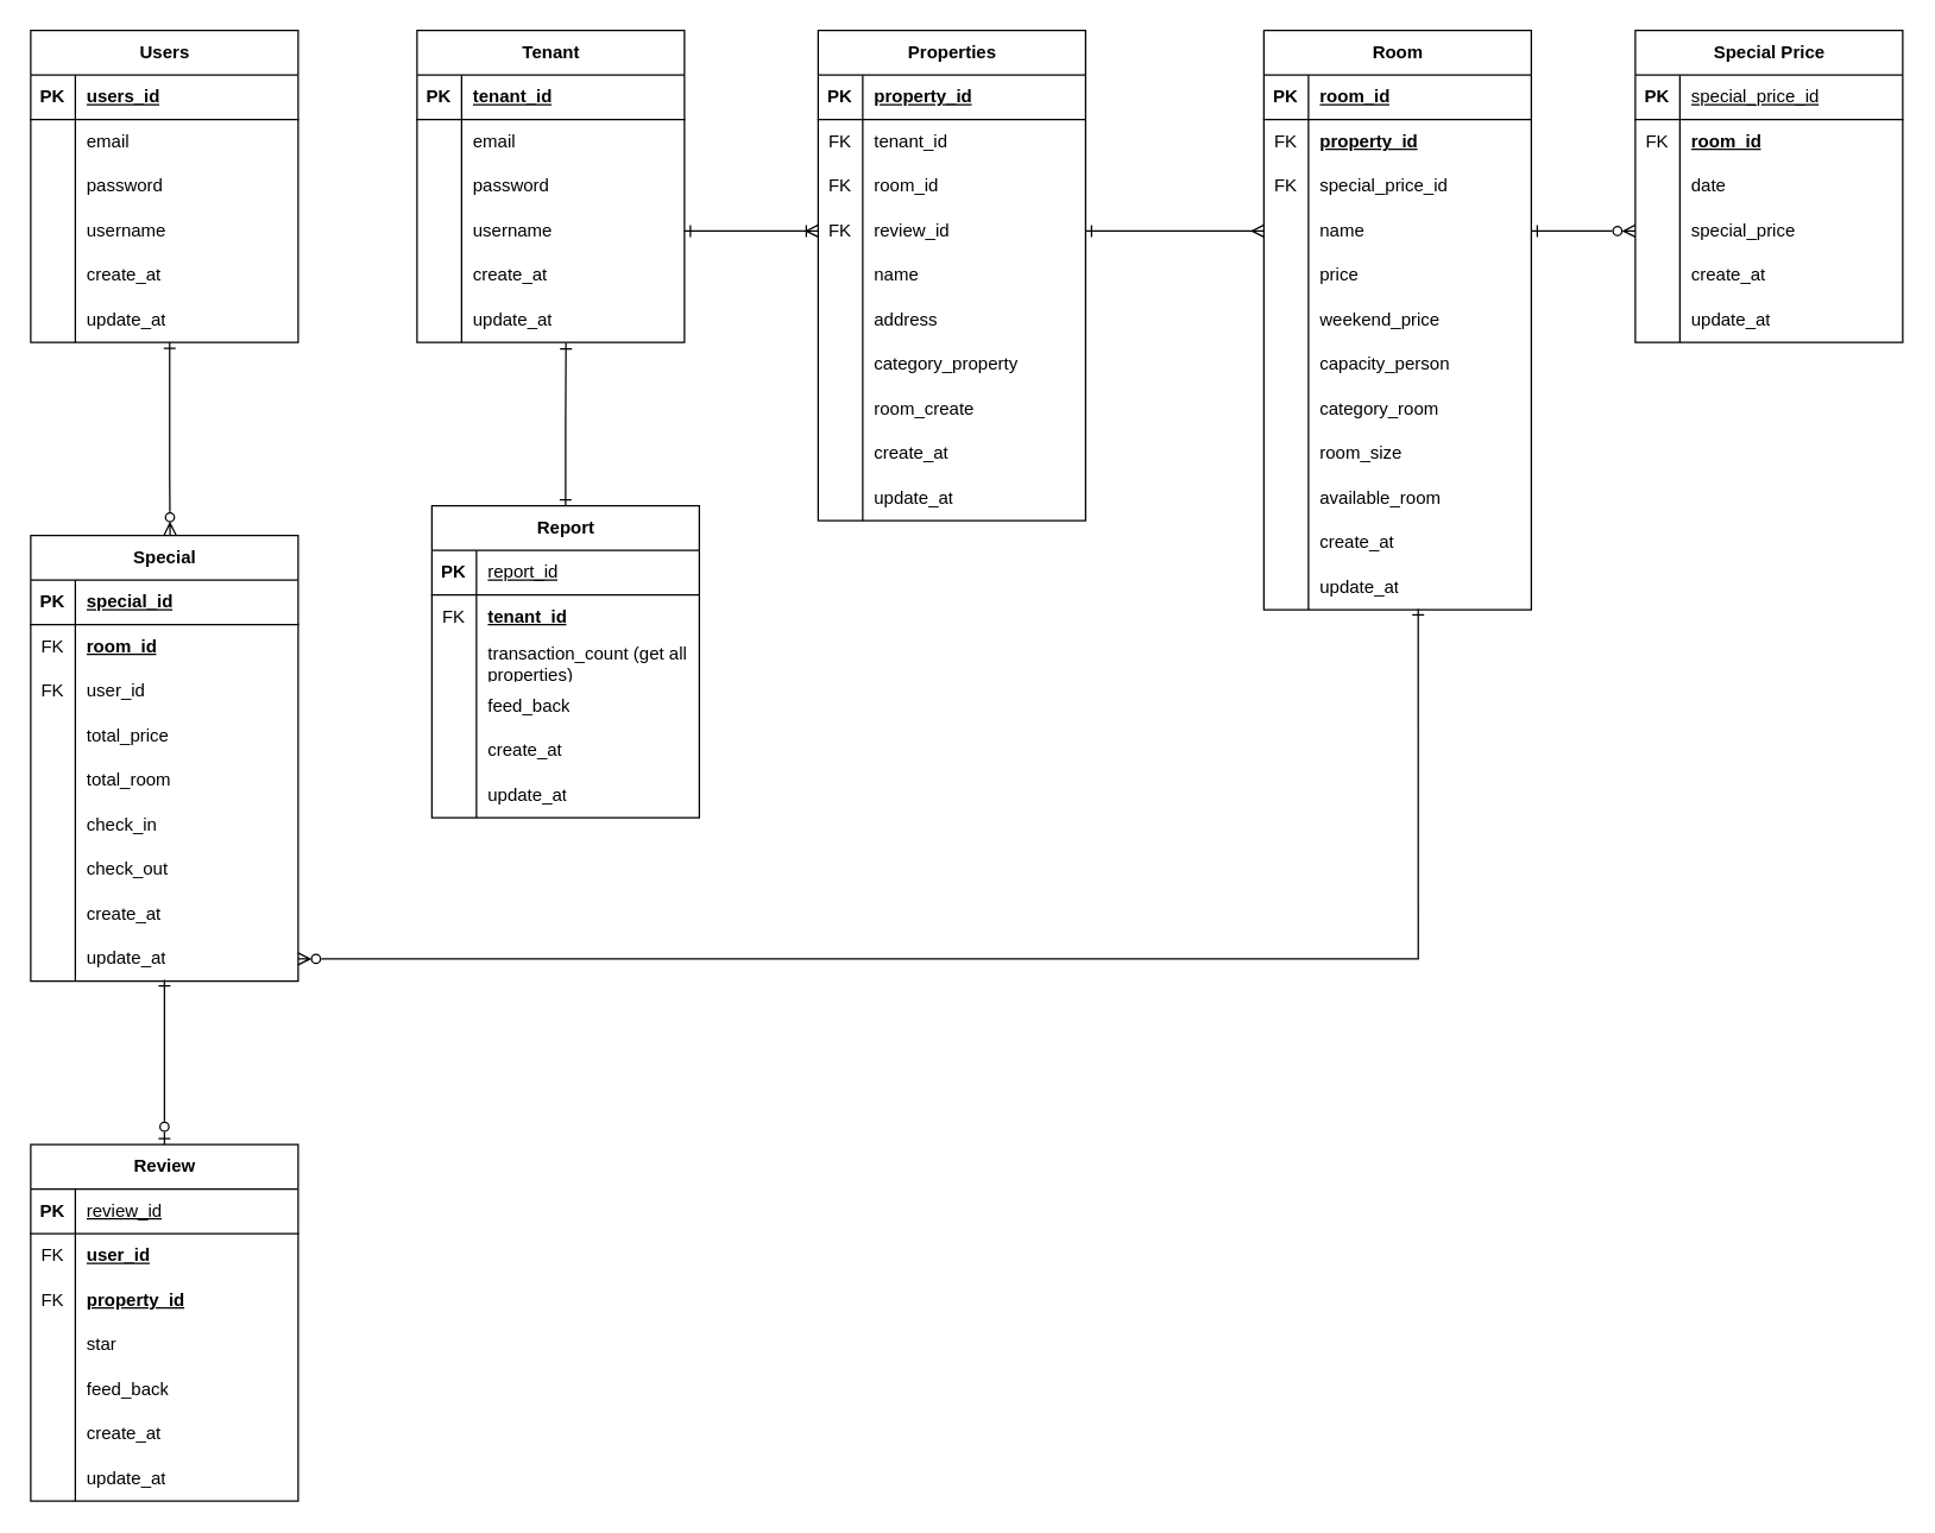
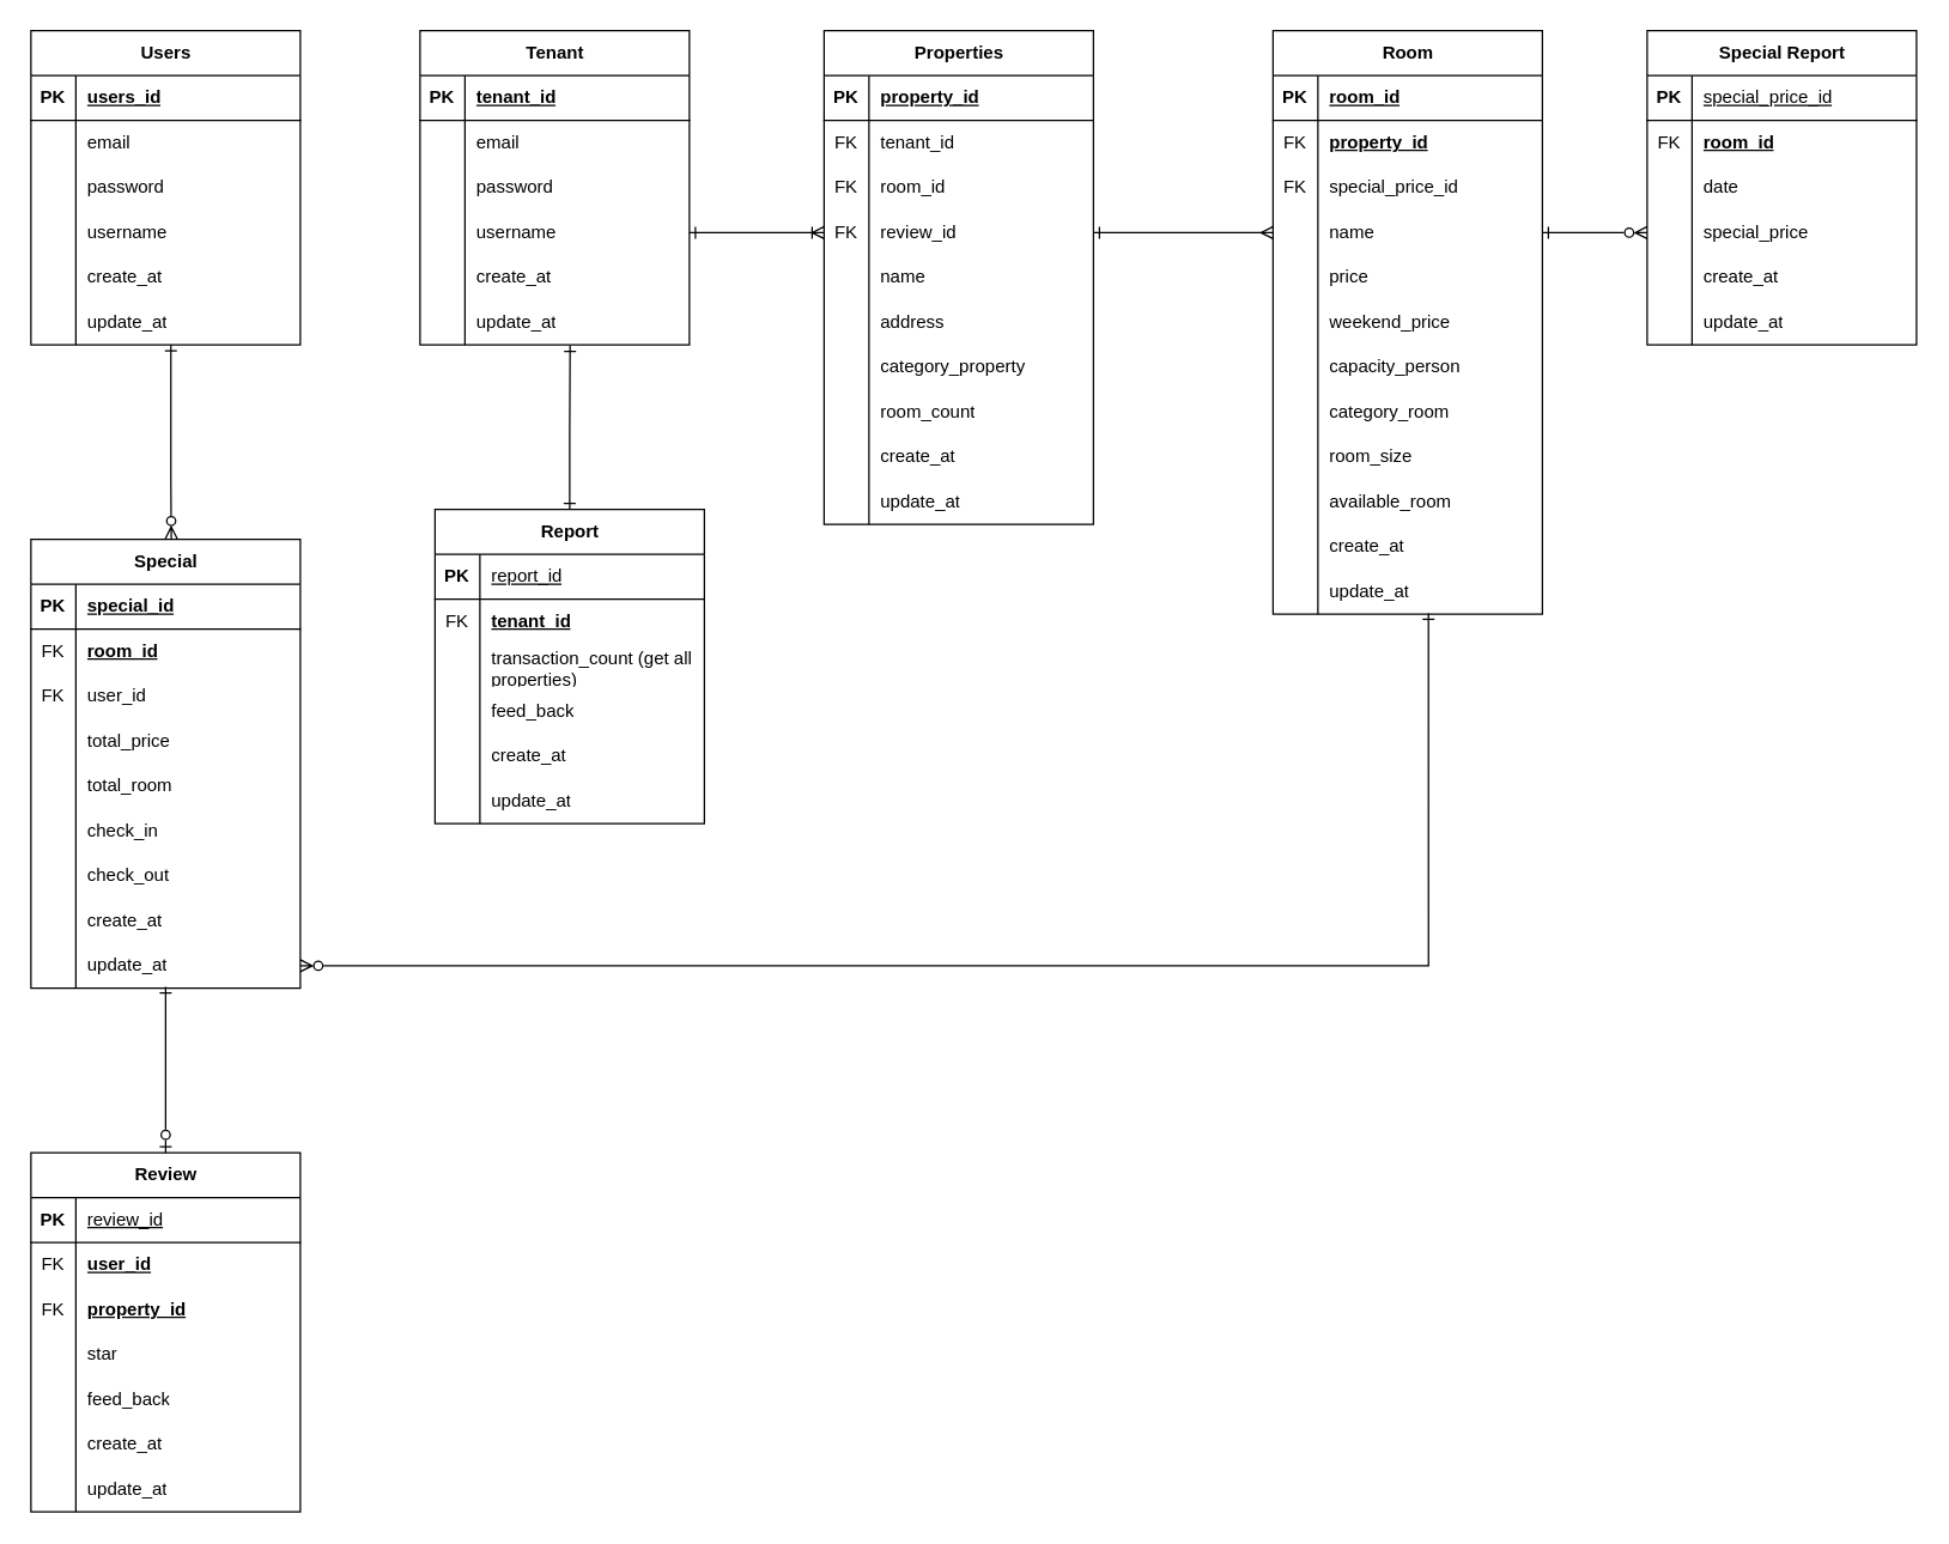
- <mxCell id="139" value="Special Price" style="shape=table;startSize=30;container=1;collapsible=1;childLayout=tableLayout;fixedRows=1;rowLines=0;fontStyle=1;align=center;resizeLast=1;html=1;" parent="1" vertex="1"><mxGeometry x="1100" y="20" width="180" height="210" as="geometry" /></mxCell>
+ <mxCell id="139" value="Special Report" style="shape=table;startSize=30;container=1;collapsible=1;childLayout=tableLayout;fixedRows=1;rowLines=0;fontStyle=1;align=center;resizeLast=1;html=1;" parent="1" vertex="1"><mxGeometry x="1100" y="20" width="180" height="210" as="geometry" /></mxCell>
- <mxCell id="45" value="room_create" style="shape=partialRectangle;connectable=0;fillColor=none;top=0;left=0;bottom=0;right=0;align=left;spacingLeft=6;overflow=hidden;whiteSpace=wrap;html=1;" parent="43" vertex="1"><mxGeometry x="30" width="150" height="30" as="geometry"><mxRectangle width="150" height="30" as="alternateBounds" /></mxGeometry></mxCell>
+ <mxCell id="45" value="room_count" style="shape=partialRectangle;connectable=0;fillColor=none;top=0;left=0;bottom=0;right=0;align=left;spacingLeft=6;overflow=hidden;whiteSpace=wrap;html=1;" parent="43" vertex="1"><mxGeometry x="30" width="150" height="30" as="geometry"><mxRectangle width="150" height="30" as="alternateBounds" /></mxGeometry></mxCell>
